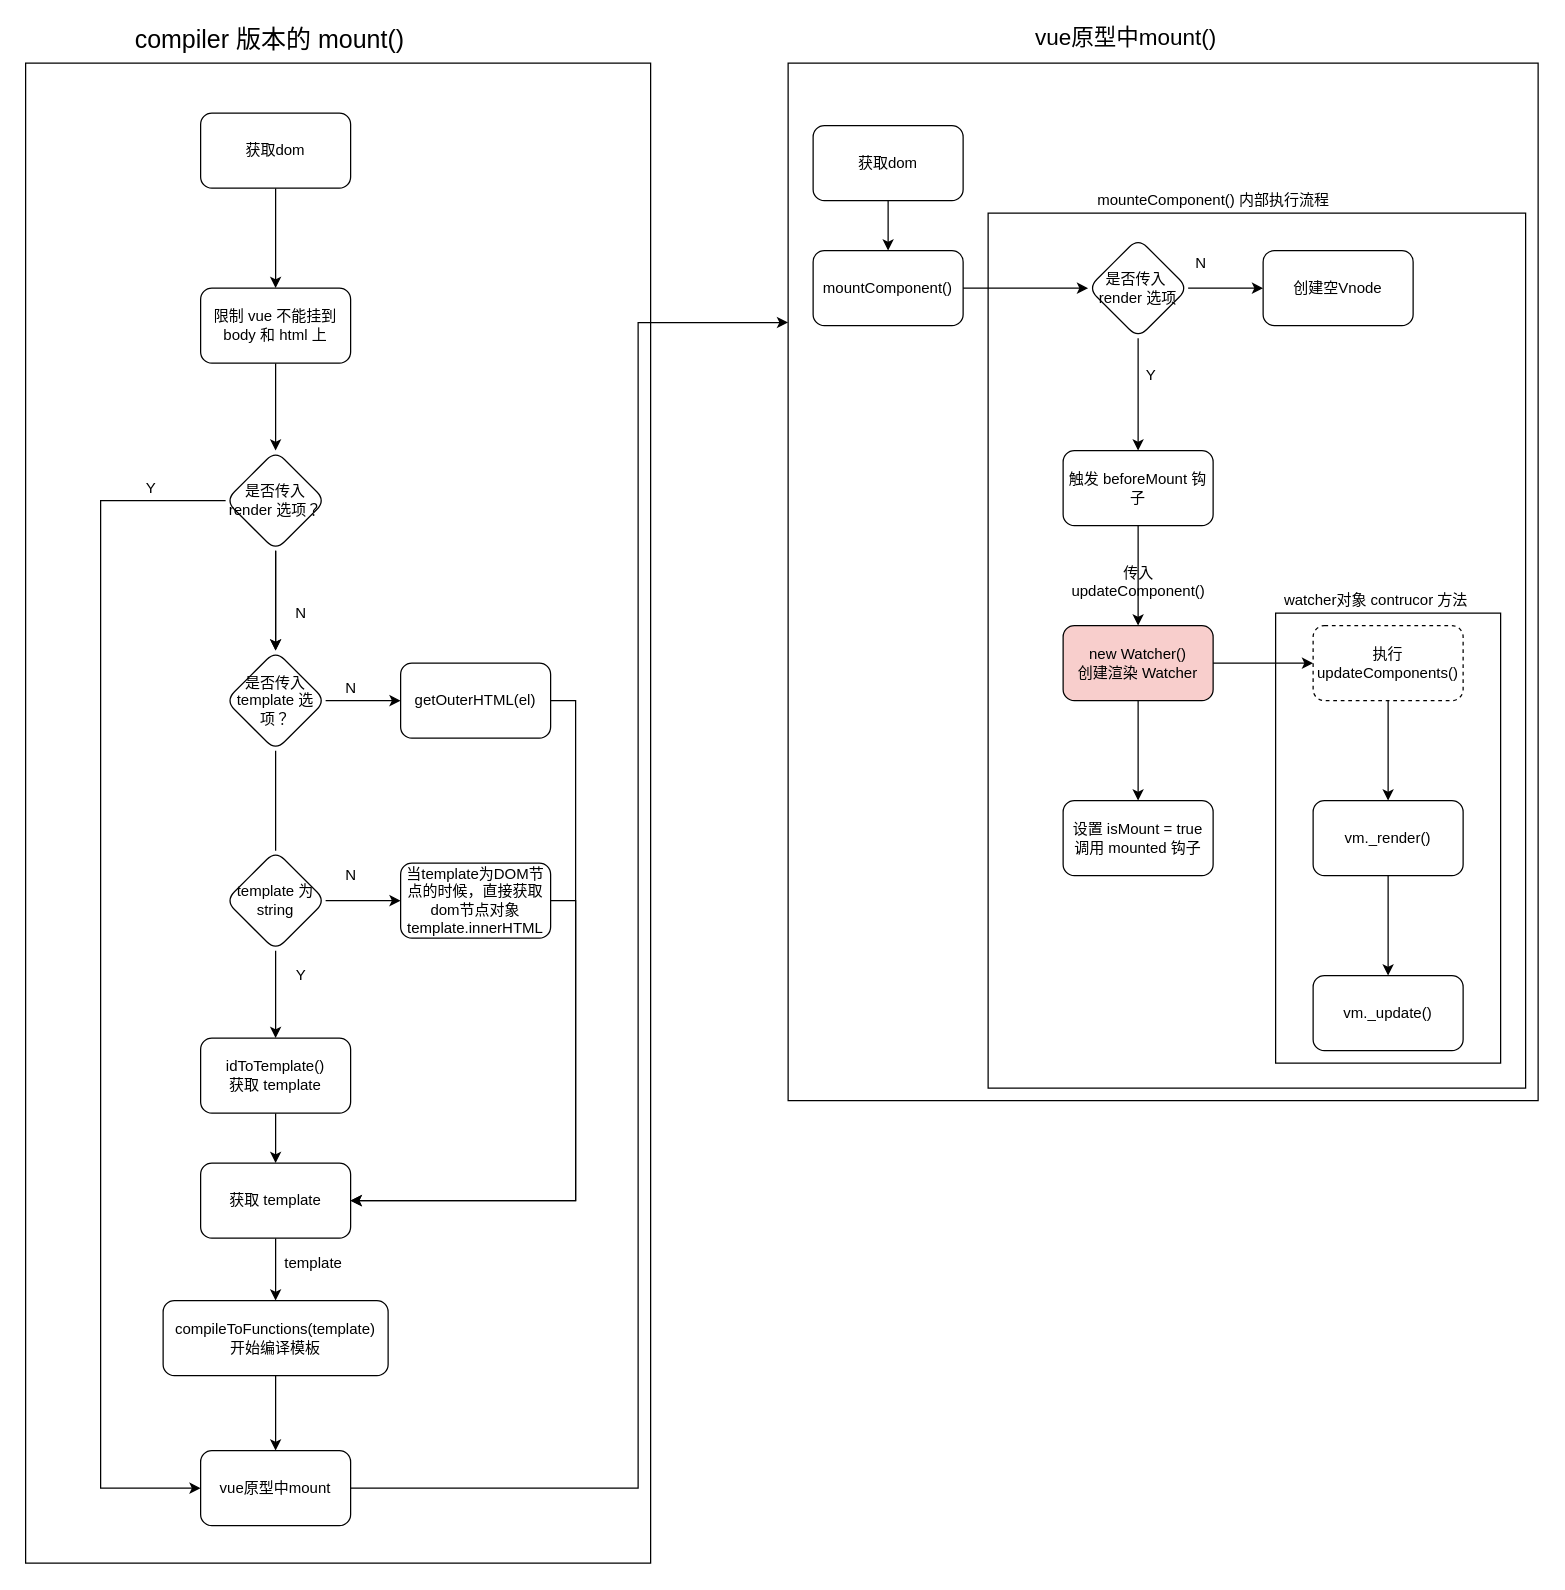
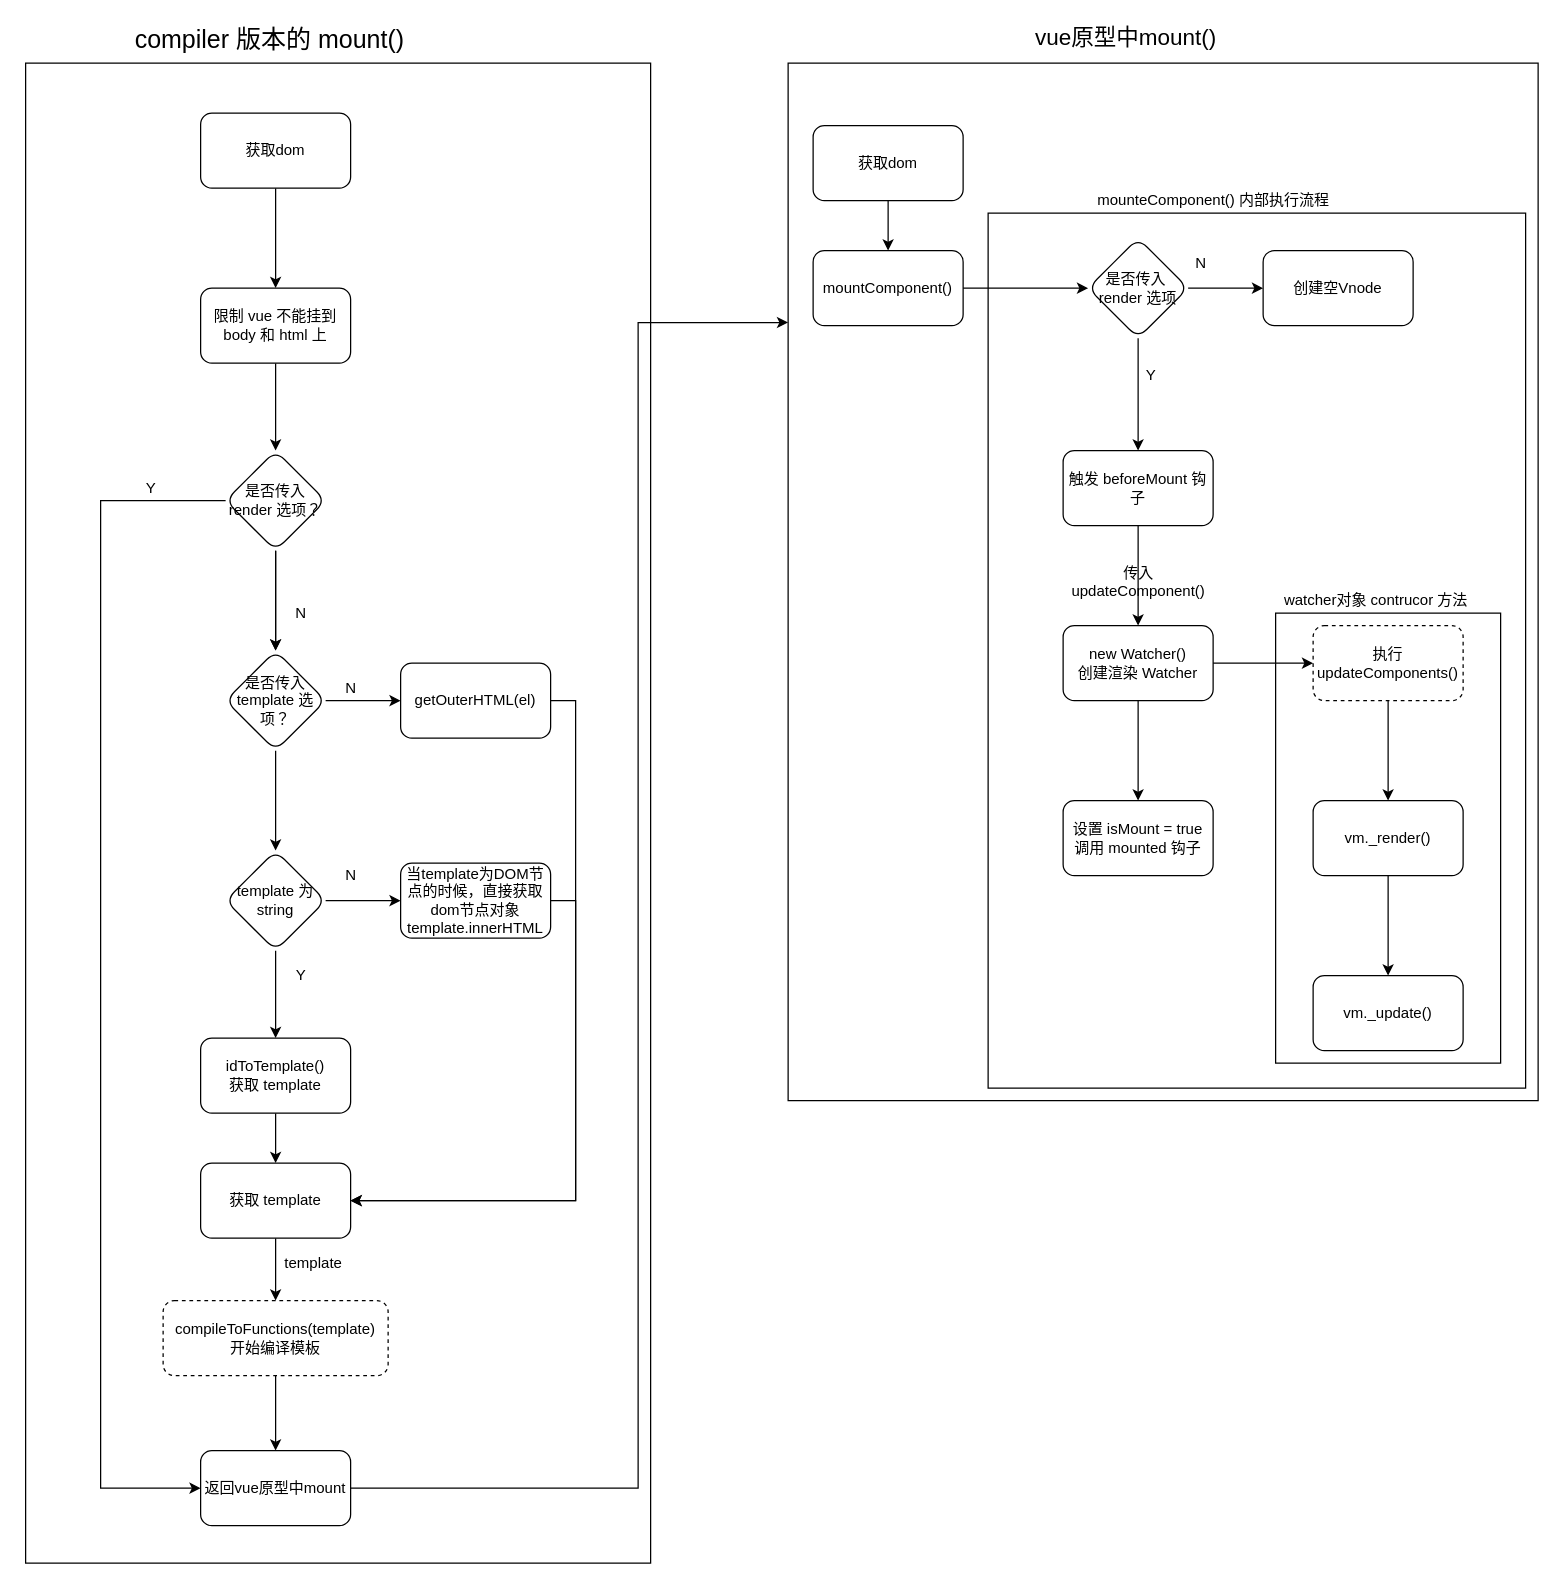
- <mxCell id="18" value="new Watcher()&lt;br&gt;创建渲染 Watcher" style="whiteSpace=wrap;html=1;rounded=1;fillColor=#f8cecc;" vertex="1" parent="3"><mxGeometry x="220" y="480" width="120" height="60" as="geometry" /></mxCell>
+ <mxCell id="18" value="new Watcher()&lt;br&gt;创建渲染 Watcher" style="whiteSpace=wrap;html=1;rounded=1;" vertex="1" parent="3"><mxGeometry x="220" y="480" width="120" height="60" as="geometry" /></mxCell>
- <mxCell id="40" value="" style="edgeStyle=orthogonalEdgeStyle;rounded=0;orthogonalLoop=1;jettySize=auto;html=1;endArrow=none;" edge="1" parent="1" source="42" target="46"><mxGeometry relative="1" as="geometry" /></mxCell>
+ <mxCell id="40" value="" style="edgeStyle=orthogonalEdgeStyle;rounded=0;orthogonalLoop=1;jettySize=auto;html=1;" edge="1" parent="1" source="42" target="46"><mxGeometry relative="1" as="geometry" /></mxCell>
- <mxCell id="57" value="compileToFunctions(template)&lt;br&gt;开始编译模板" style="whiteSpace=wrap;html=1;rounded=1;" vertex="1" parent="1"><mxGeometry x="130" y="1040" width="180" height="60" as="geometry" /></mxCell>
+ <mxCell id="57" value="compileToFunctions(template)&lt;br&gt;开始编译模板" style="whiteSpace=wrap;html=1;rounded=1;dashed=1;" vertex="1" parent="1"><mxGeometry x="130" y="1040" width="180" height="60" as="geometry" /></mxCell>
- <mxCell id="62" value="vue原型中mount" style="whiteSpace=wrap;html=1;rounded=1;" vertex="1" parent="1"><mxGeometry x="160" y="1160" width="120" height="60" as="geometry" /></mxCell>
+ <mxCell id="62" value="返回vue原型中mount" style="whiteSpace=wrap;html=1;rounded=1;" vertex="1" parent="1"><mxGeometry x="160" y="1160" width="120" height="60" as="geometry" /></mxCell>
